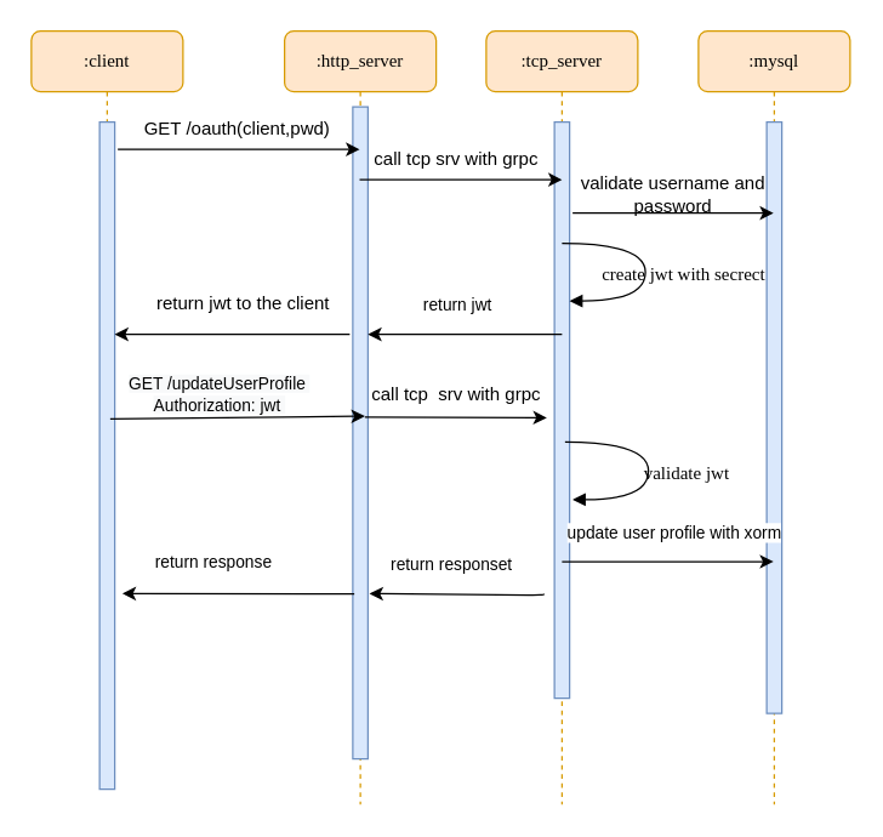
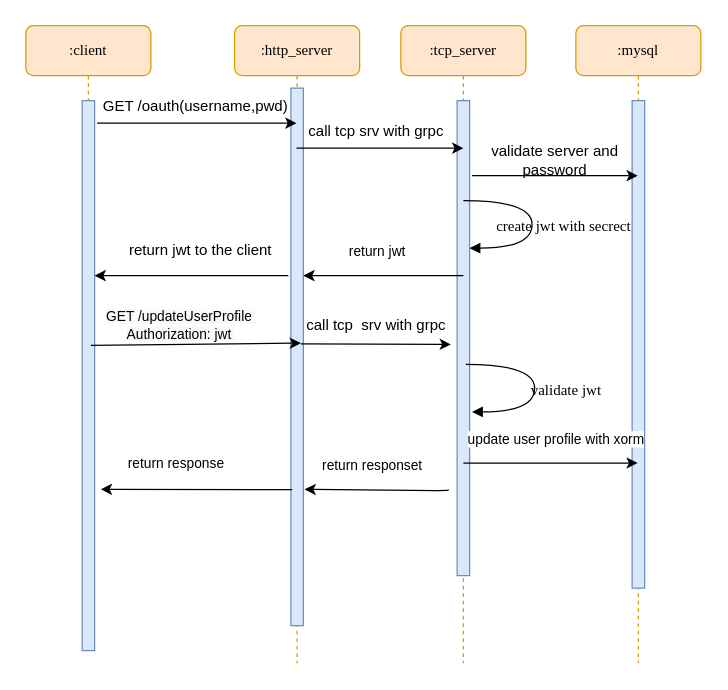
- <mxCell id="14" value="GET /oauth(client,pwd)" style="text;html=1;strokeColor=none;fillColor=none;align=center;verticalAlign=middle;whiteSpace=wrap;rounded=0;" parent="1" vertex="1"><mxGeometry x="72" y="75" width="168" height="20" as="geometry" /></mxCell>
+ <mxCell id="14" value="GET /oauth(username,pwd)" style="text;html=1;strokeColor=none;fillColor=none;align=center;verticalAlign=middle;whiteSpace=wrap;rounded=0;" parent="1" vertex="1"><mxGeometry x="72" y="75" width="168" height="20" as="geometry" /></mxCell>
- <mxCell id="12" value="validate username and password" style="text;html=1;strokeColor=none;fillColor=none;align=center;verticalAlign=middle;whiteSpace=wrap;rounded=0;" parent="1" vertex="1"><mxGeometry x="377" y="115" width="133" height="25" as="geometry" /></mxCell>
+ <mxCell id="12" value="validate server and password" style="text;html=1;strokeColor=none;fillColor=none;align=center;verticalAlign=middle;whiteSpace=wrap;rounded=0;" parent="1" vertex="1"><mxGeometry x="377" y="115" width="133" height="25" as="geometry" /></mxCell>
